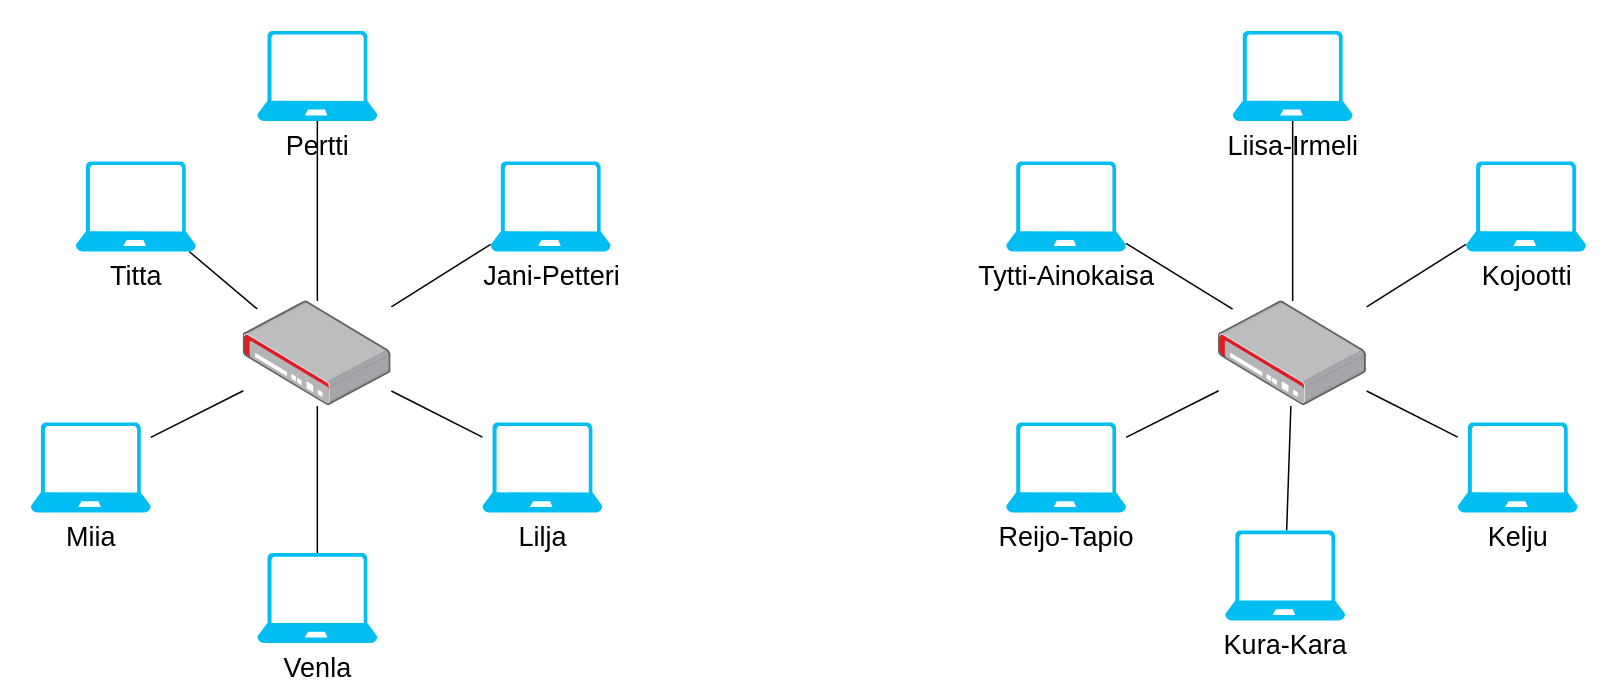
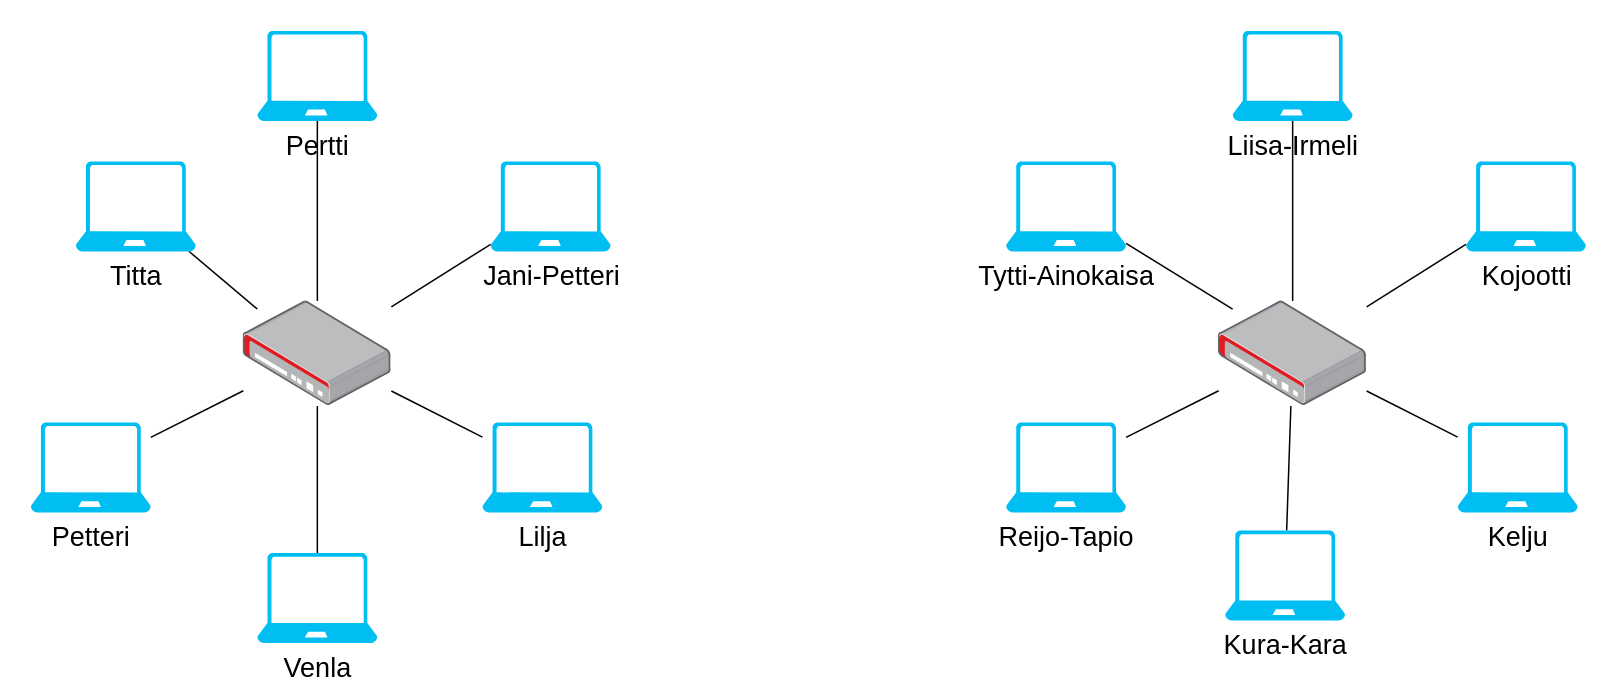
- <mxCell id="13" value="&lt;font style=&quot;font-size: 18px&quot;&gt;Miia&lt;/font&gt;" style="verticalLabelPosition=bottom;html=1;verticalAlign=top;align=center;strokeColor=none;fillColor=#00BEF2;shape=mxgraph.azure.laptop;pointerEvents=1;" parent="1" vertex="1"><mxGeometry x="20" y="281" width="80" height="60" as="geometry" /></mxCell>
+ <mxCell id="13" value="&lt;font style=&quot;font-size: 18px&quot;&gt;Petteri&lt;/font&gt;" style="verticalLabelPosition=bottom;html=1;verticalAlign=top;align=center;strokeColor=none;fillColor=#00BEF2;shape=mxgraph.azure.laptop;pointerEvents=1;" parent="1" vertex="1"><mxGeometry x="20" y="281" width="80" height="60" as="geometry" /></mxCell>
